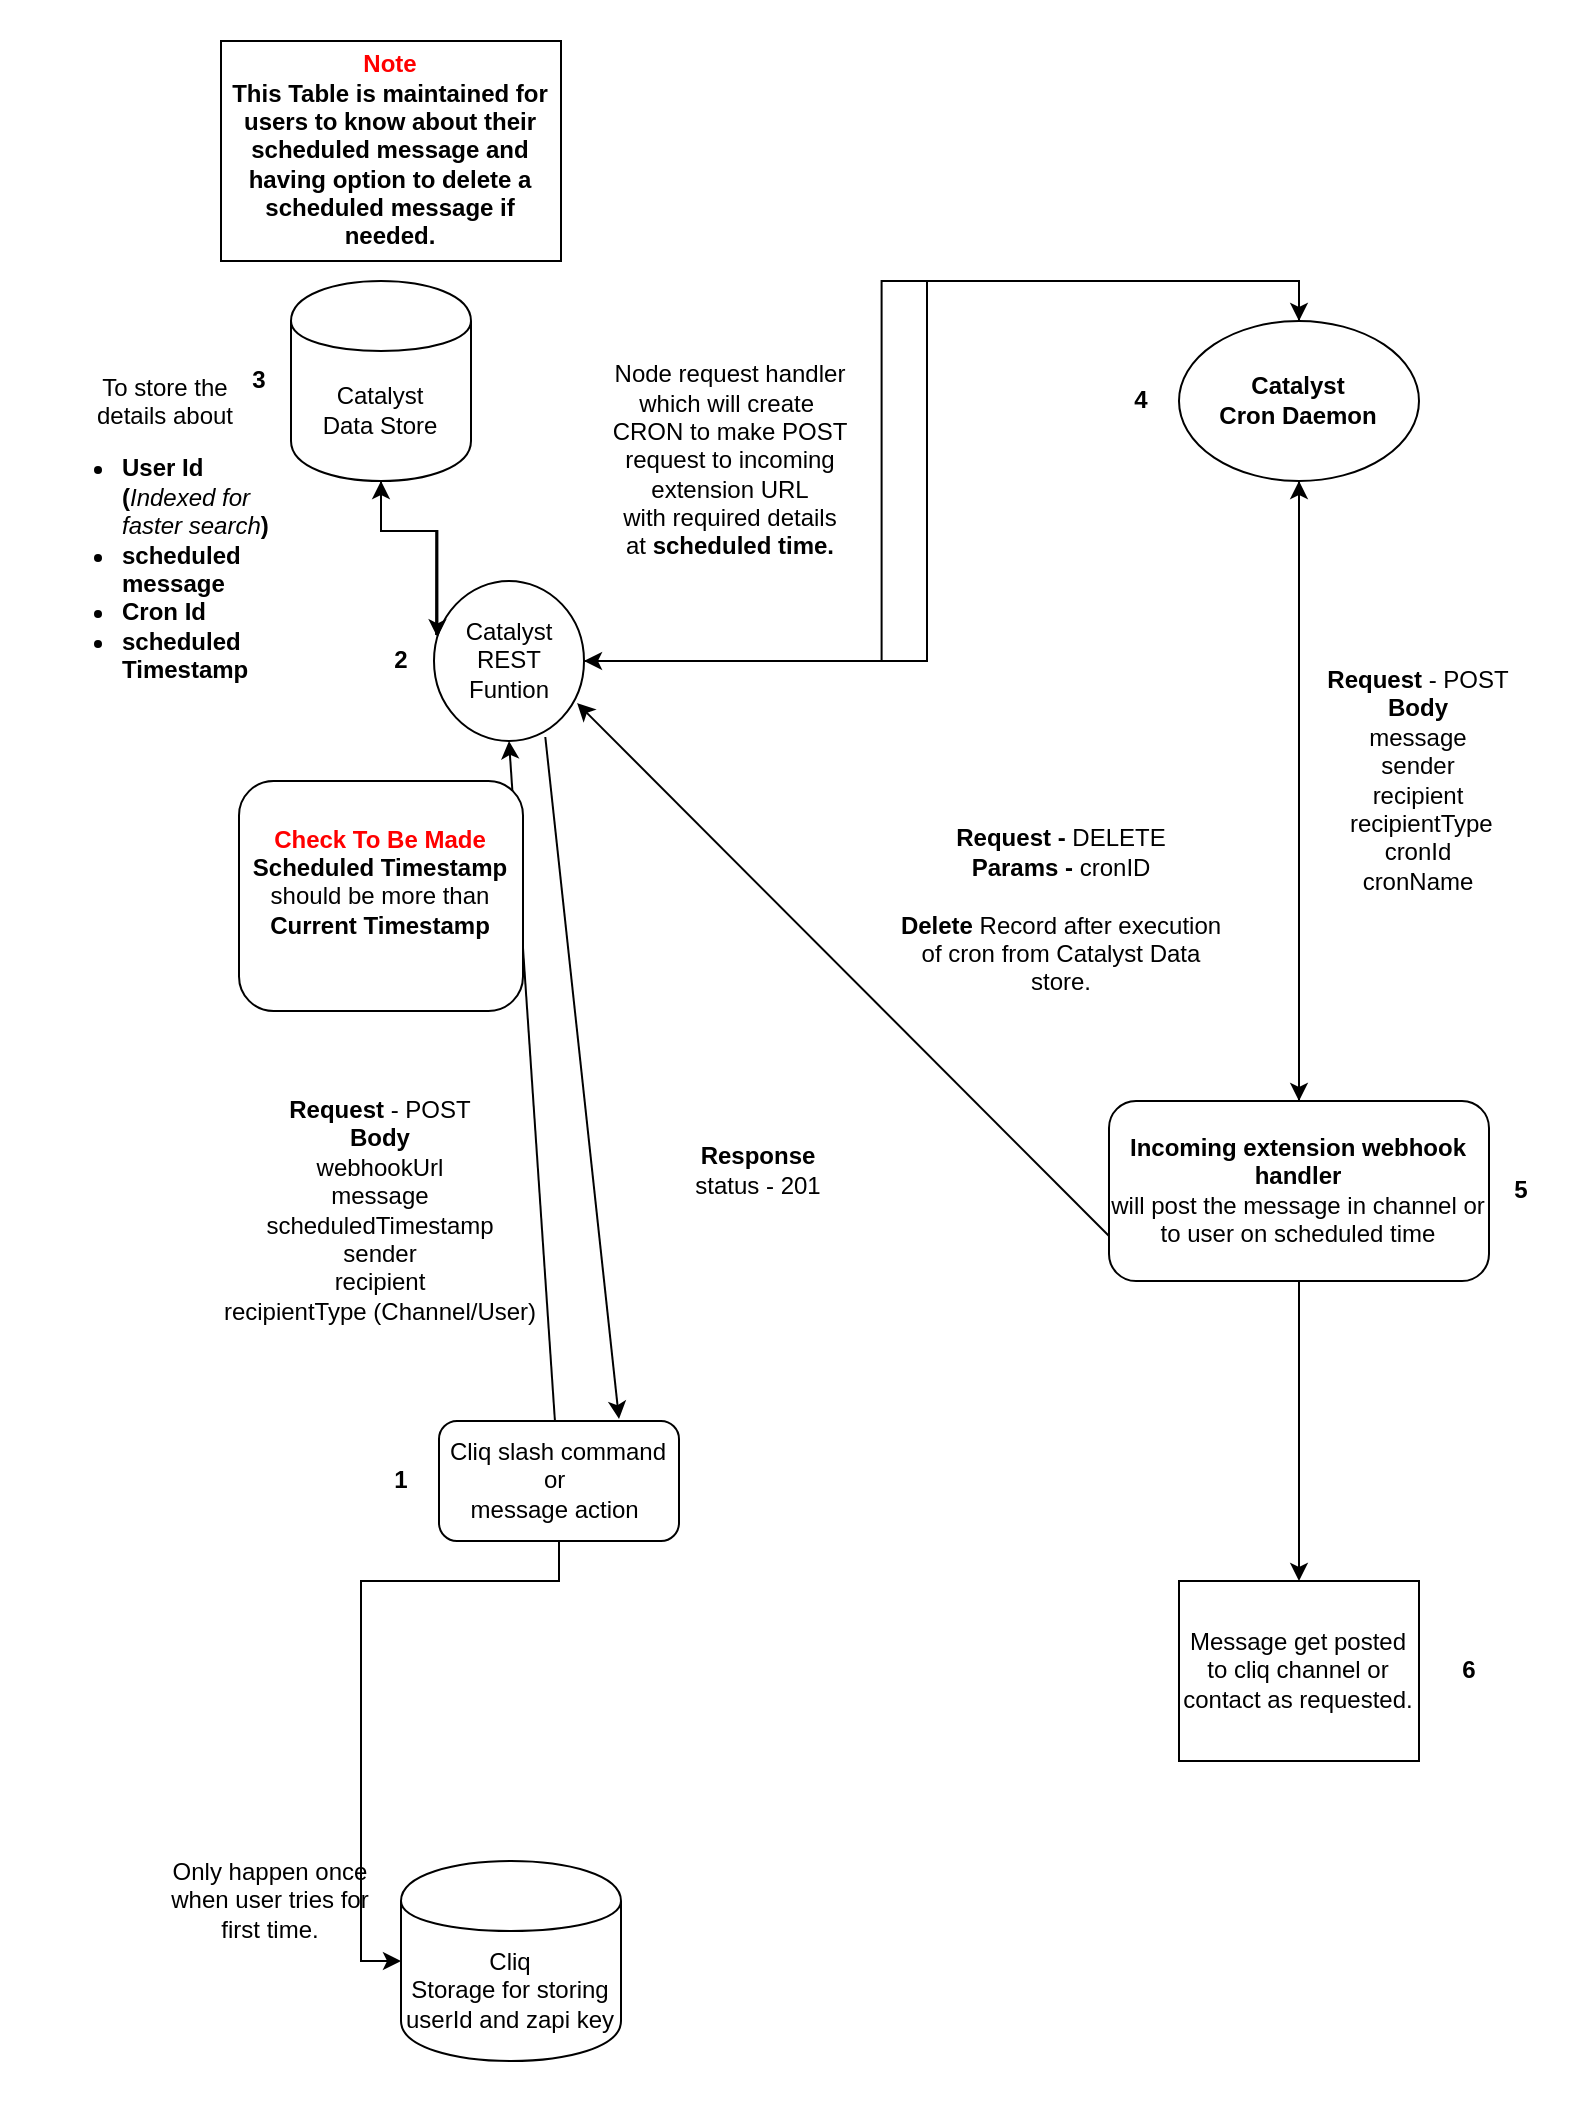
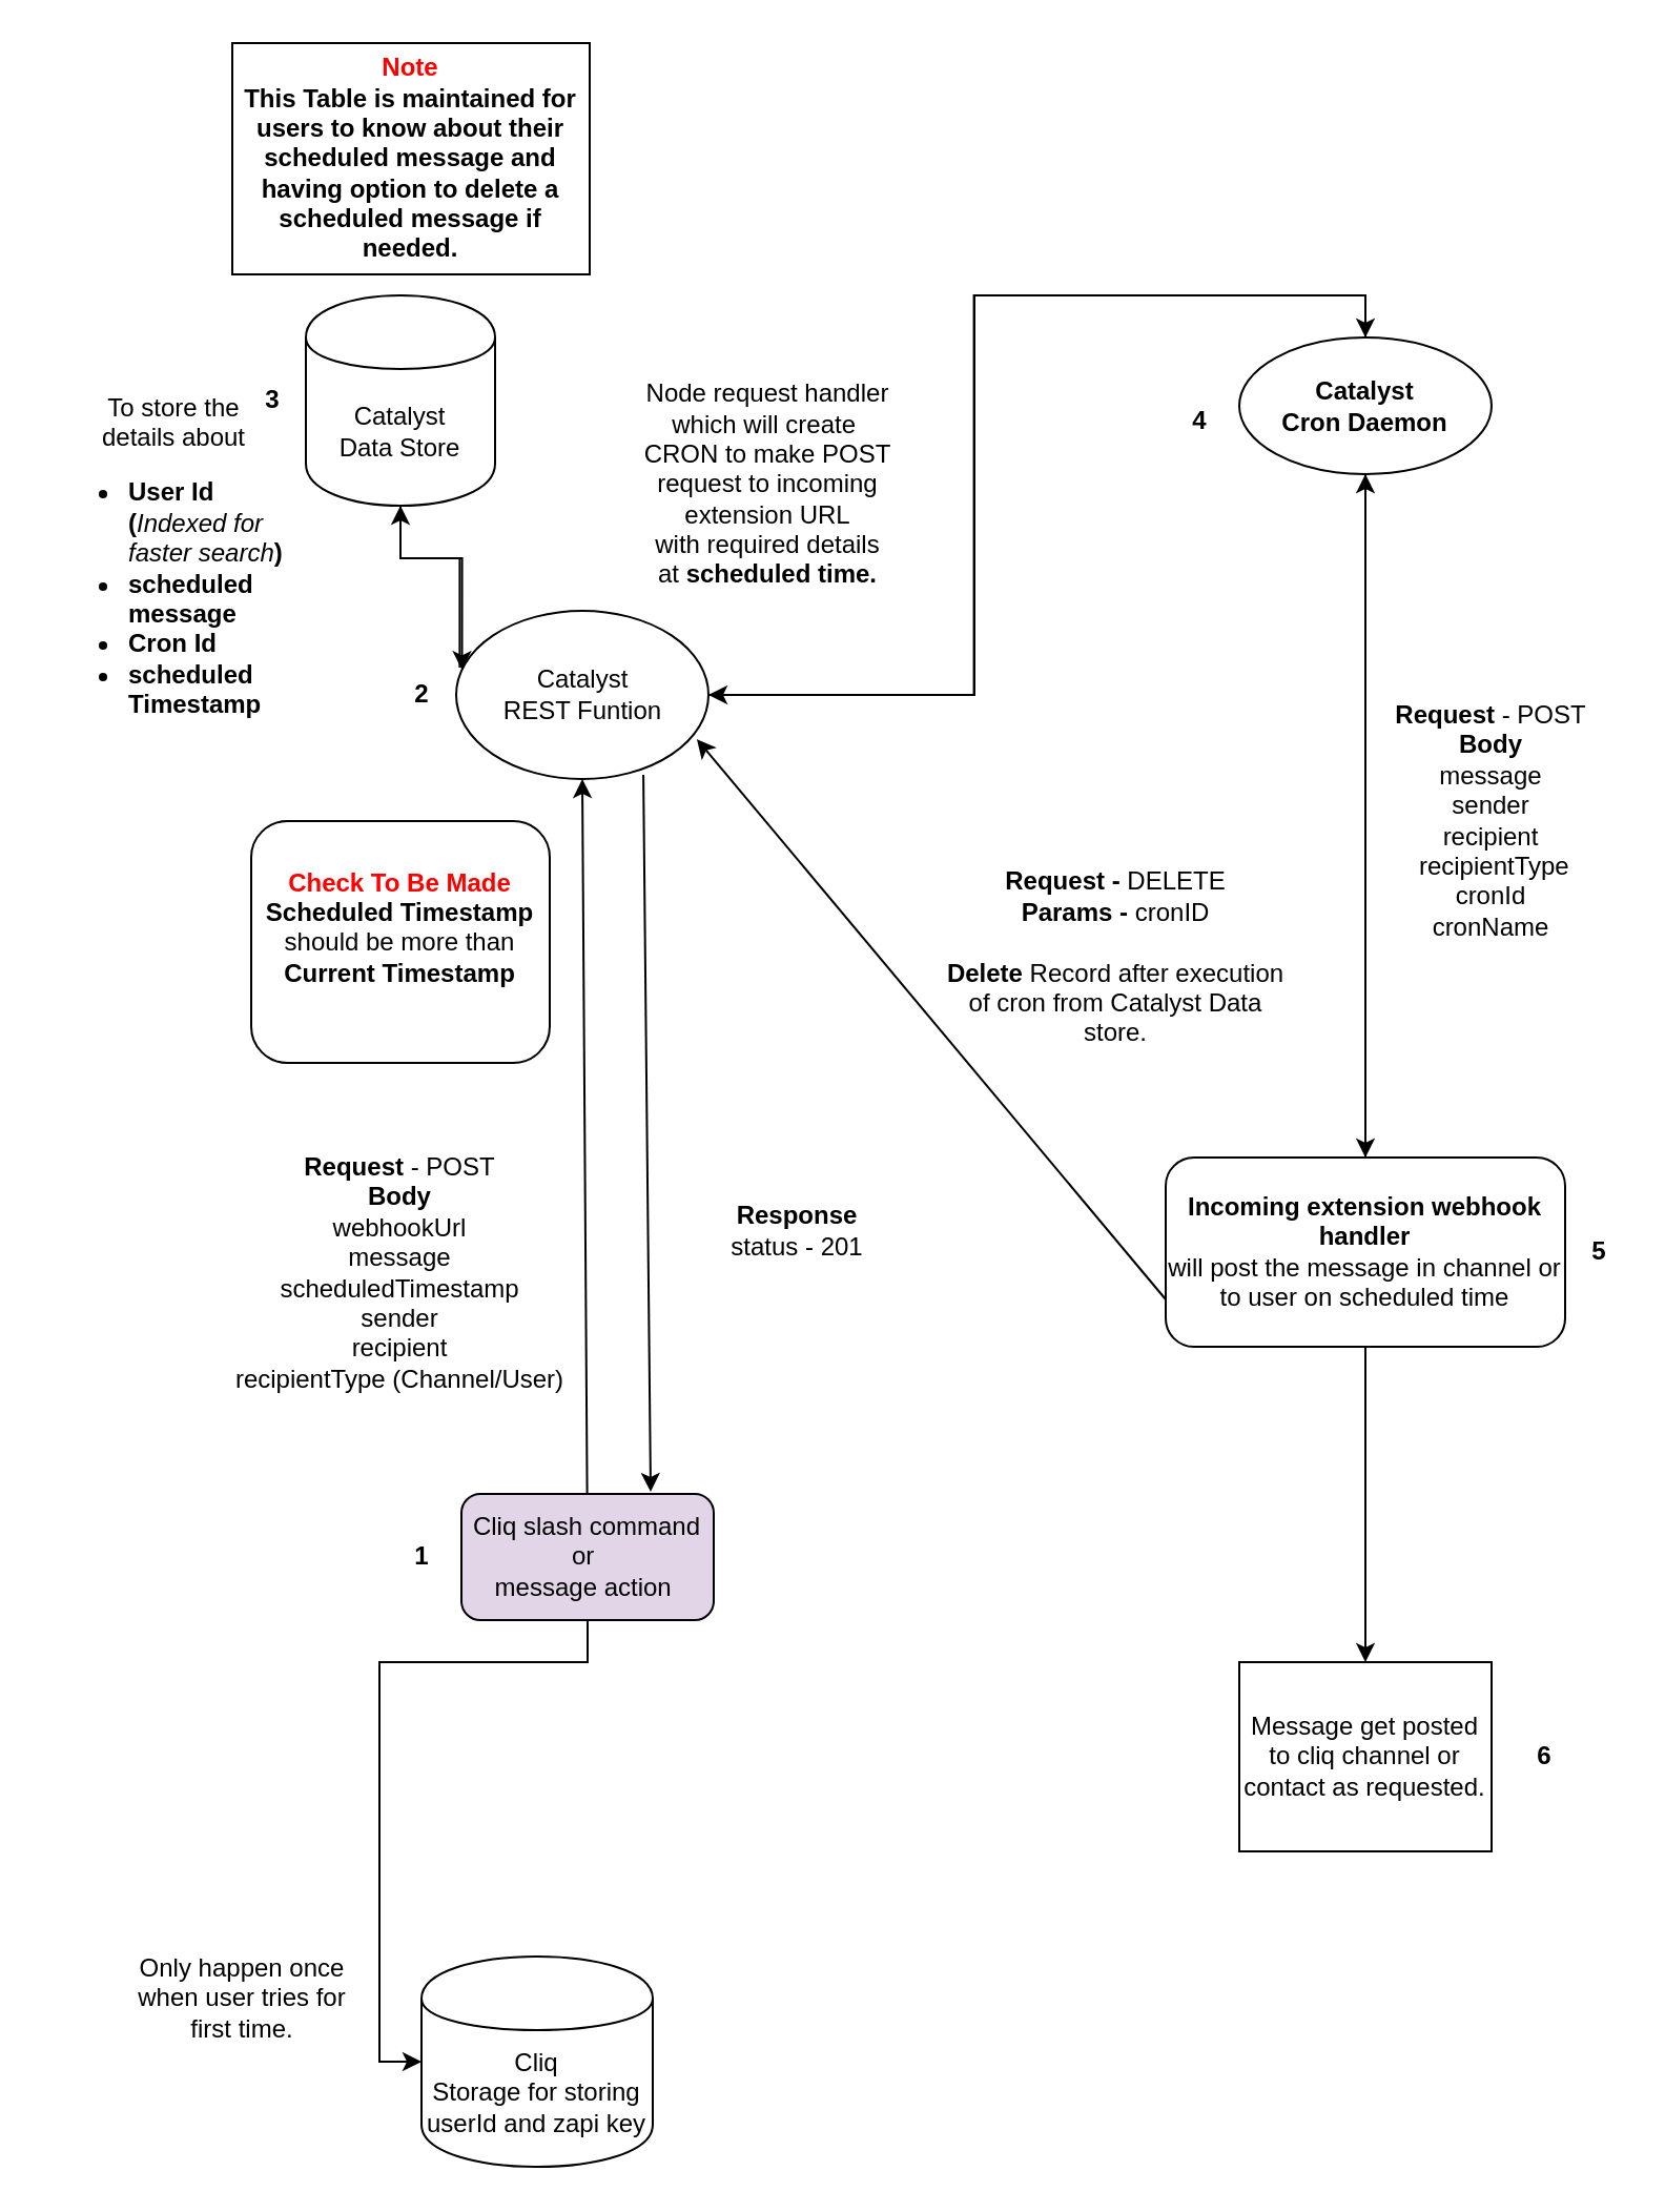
- <mxCell id="16" value="&lt;b&gt;Catalyst Cron&amp;nbsp;Daemon&lt;/b&gt;" style="ellipse;whiteSpace=wrap;html=1;" parent="1" vertex="1"><mxGeometry x="589" y="160" width="120" height="80" as="geometry" /></mxCell>
+ <mxCell id="16" value="&lt;b&gt;Catalyst Cron&amp;nbsp;Daemon&lt;/b&gt;" style="ellipse;whiteSpace=wrap;html=1;" parent="1" vertex="1"><mxGeometry x="589" y="160" width="120" height="65" as="geometry" /></mxCell>
- <mxCell id="4" value="Catalyst&lt;br&gt;REST Funtion" style="ellipse;whiteSpace=wrap;html=1;" parent="1" vertex="1"><mxGeometry x="216.5" y="290" width="75" height="80" as="geometry" /></mxCell>
+ <mxCell id="4" value="Catalyst&lt;br&gt;REST Funtion" style="ellipse;whiteSpace=wrap;html=1;" parent="1" vertex="1"><mxGeometry x="216.5" y="290" width="120" height="80" as="geometry" /></mxCell>
- <mxCell id="6" value="Cliq slash command&lt;br&gt;or&amp;nbsp;&lt;br&gt;message action&amp;nbsp;" style="rounded=1;whiteSpace=wrap;html=1;" parent="1" vertex="1"><mxGeometry x="219" y="710" width="120" height="60" as="geometry" /></mxCell>
+ <mxCell id="6" value="Cliq slash command&lt;br&gt;or&amp;nbsp;&lt;br&gt;message action&amp;nbsp;" style="rounded=1;whiteSpace=wrap;html=1;fillColor=#e1d5e7;" parent="1" vertex="1"><mxGeometry x="219" y="710" width="120" height="60" as="geometry" /></mxCell>
- <mxCell id="34" value="Only happen once when user tries for first time." style="text;html=1;strokeColor=none;fillColor=none;align=center;verticalAlign=middle;whiteSpace=wrap;rounded=0;" vertex="1" parent="1"><mxGeometry x="80" y="920" width="110" height="60" as="geometry" /></mxCell>
+ <mxCell id="34" value="Only happen once when user tries for first time." style="text;html=1;strokeColor=none;fillColor=none;align=center;verticalAlign=middle;whiteSpace=wrap;rounded=0;" vertex="1" parent="1"><mxGeometry x="60" y="920" width="110" height="60" as="geometry" /></mxCell>
